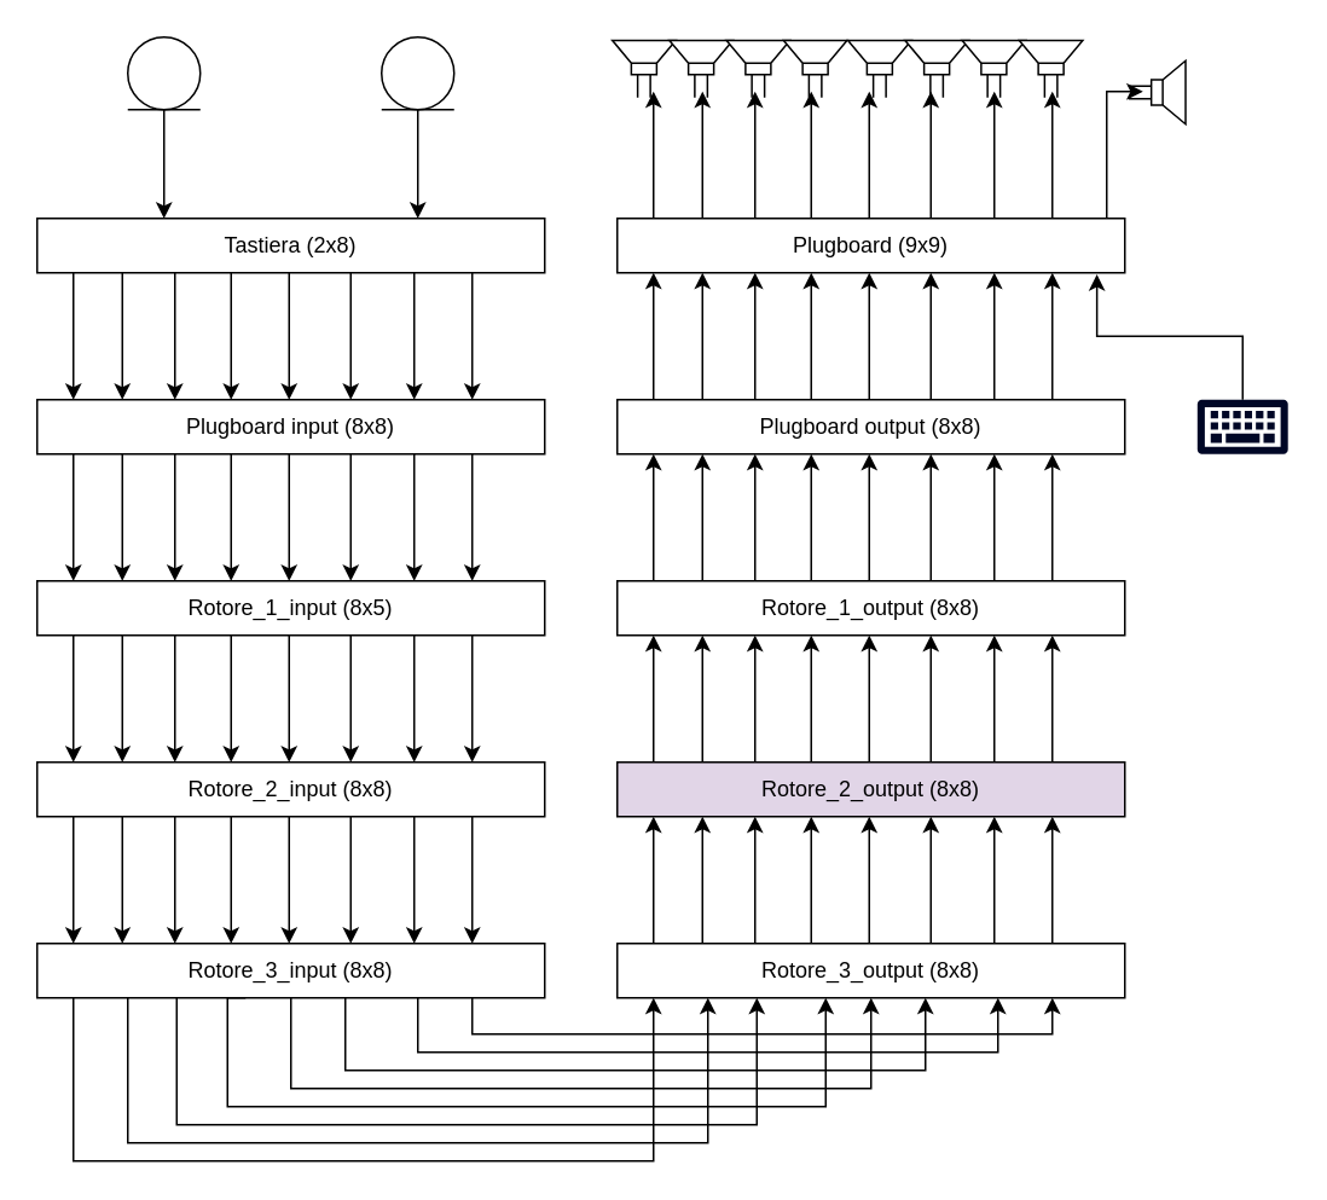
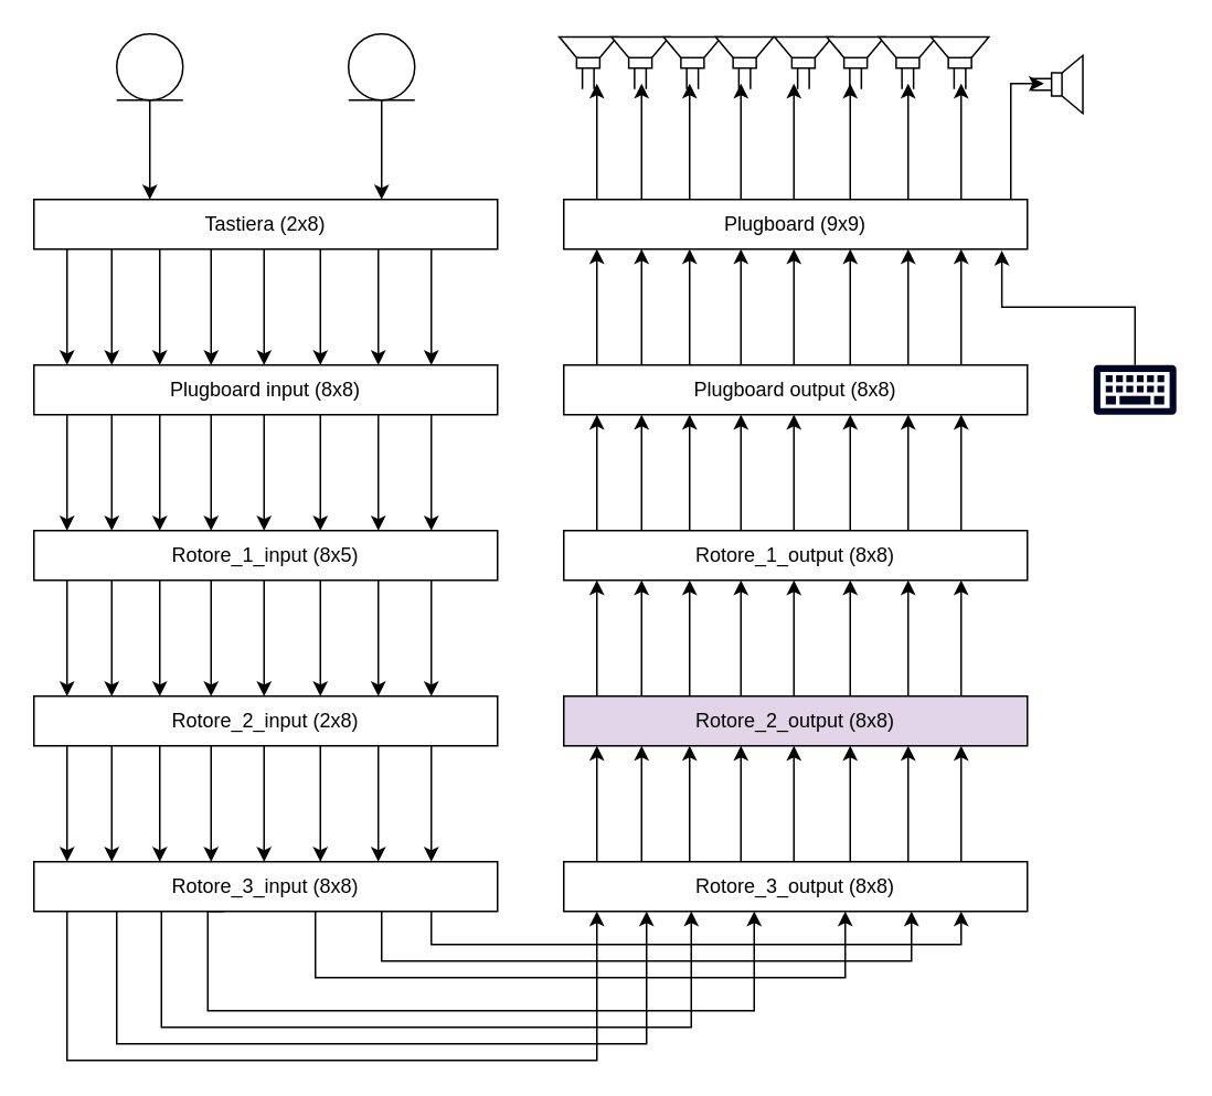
- <mxCell id="16" value="Rotore_2_input (8x8)" style="rounded=0;whiteSpace=wrap;html=1;" vertex="1" parent="1"><mxGeometry x="20" y="420" width="280" height="30" as="geometry" /></mxCell>
+ <mxCell id="16" value="Rotore_2_input (2x8)" style="rounded=0;whiteSpace=wrap;html=1;" vertex="1" parent="1"><mxGeometry x="20" y="420" width="280" height="30" as="geometry" /></mxCell>
- <mxCell id="25" style="edgeStyle=orthogonalEdgeStyle;rounded=0;orthogonalLoop=1;jettySize=auto;html=1;exitX=0.5;exitY=1;exitDx=0;exitDy=0;entryX=0.5;entryY=1;entryDx=0;entryDy=0;" edge="1" parent="1" source="26" target="35"><mxGeometry relative="1" as="geometry"><Array as="points"><mxPoint x="160" y="600" /><mxPoint x="480" y="600" /></Array></mxGeometry></mxCell>
